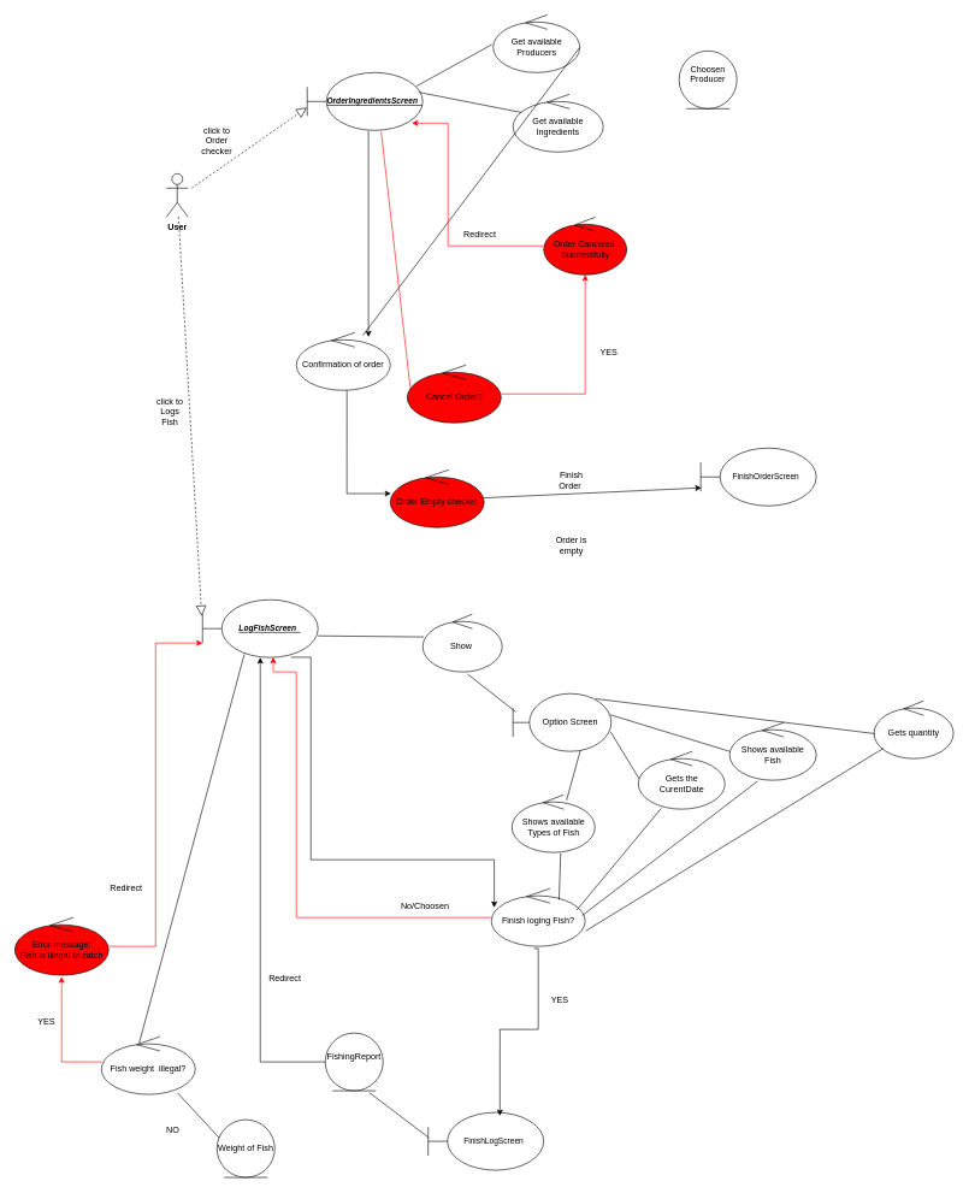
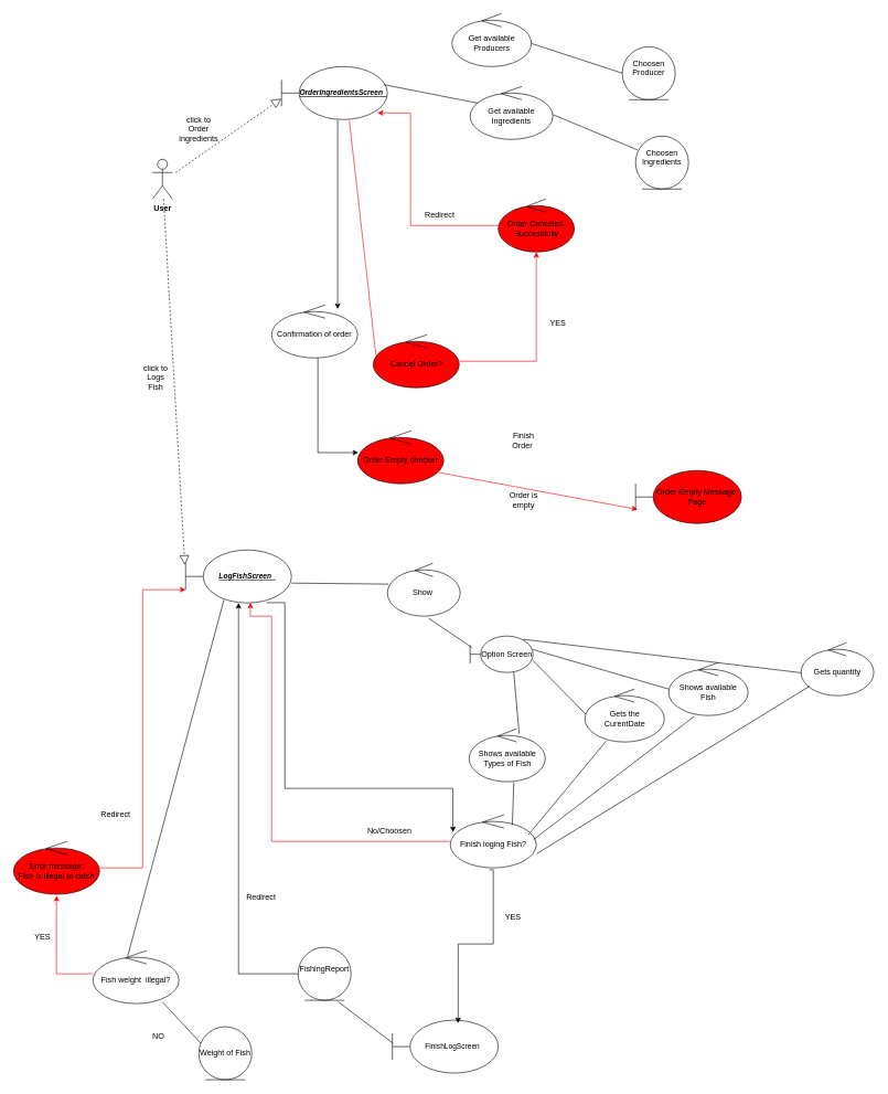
- <mxCell id="7" value="" style="endArrow=none;html=1;rounded=0;exitX=0.948;exitY=0.233;exitDx=0;exitDy=0;exitPerimeter=0;entryX=-0.014;entryY=0.513;entryDx=0;entryDy=0;entryPerimeter=0;" parent="1" source="3" target="5" edge="1"><mxGeometry width="50" height="50" relative="1" as="geometry"><mxPoint x="280" y="280" as="sourcePoint" /><mxPoint x="420" y="160" as="targetPoint" /></mxGeometry></mxCell>
- <mxCell id="4" value="click to Order checker" style="text;html=1;align=center;verticalAlign=middle;whiteSpace=wrap;rounded=0;" parent="1" vertex="1"><mxGeometry x="270" y="180" width="60" height="30" as="geometry" /></mxCell>
+ <mxCell id="4" value="click to Order ingredients" style="text;html=1;align=center;verticalAlign=middle;whiteSpace=wrap;rounded=0;" parent="1" vertex="1"><mxGeometry x="270" y="180" width="60" height="30" as="geometry" /></mxCell>
+ <mxCell id="36" value="" style="endArrow=none;html=1;rounded=0;exitX=1.003;exitY=0.533;exitDx=0;exitDy=0;exitPerimeter=0;entryX=0.042;entryY=0.263;entryDx=0;entryDy=0;entryPerimeter=0;" parent="1" source="6" target="10" edge="1"><mxGeometry width="50" height="50" relative="1" as="geometry"><mxPoint x="794.99" y="400" as="sourcePoint" /><mxPoint x="950" y="215" as="targetPoint" /></mxGeometry></mxCell>
+ <mxCell id="10" value="Choosen&lt;br&gt;Ingredients&lt;div&gt;&lt;br/&gt;&lt;/div&gt;" style="ellipse;shape=umlEntity;whiteSpace=wrap;html=1;" parent="1" vertex="1"><mxGeometry x="960" y="205" width="80" height="80" as="geometry" /></mxCell>
- <mxCell id="9" value="" style="endArrow=none;html=1;rounded=0;exitX=1;exitY=0.563;exitDx=0;exitDy=0;exitPerimeter=0;" parent="1" source="5" target="12" edge="1"><mxGeometry width="50" height="50" relative="1" as="geometry"><mxPoint x="810" y="200" as="sourcePoint" /><mxPoint x="915" y="250" as="targetPoint" /></mxGeometry></mxCell>
+ <mxCell id="9" value="" style="endArrow=none;html=1;rounded=0;exitX=1;exitY=0.563;exitDx=0;exitDy=0;exitPerimeter=0;entryX=0;entryY=0.5;entryDx=0;entryDy=0;" parent="1" source="5" target="8" edge="1"><mxGeometry width="50" height="50" relative="1" as="geometry"><mxPoint x="810" y="200" as="sourcePoint" /><mxPoint x="915" y="250" as="targetPoint" /></mxGeometry></mxCell>
- <mxCell id="11" value="&lt;font style=&quot;font-size: 11px;&quot;&gt;FinishOrderScreen&amp;nbsp;&amp;nbsp;&lt;/font&gt;" style="shape=umlBoundary;whiteSpace=wrap;html=1;" parent="1" vertex="1"><mxGeometry x="970" y="620" width="160" height="80" as="geometry" /></mxCell>
- <mxCell id="66" style="rounded=0;orthogonalLoop=1;jettySize=auto;html=1;exitX=0.995;exitY=0.487;exitDx=0;exitDy=0;exitPerimeter=0;entryX=0.005;entryY=0.688;entryDx=0;entryDy=0;entryPerimeter=0;strokeColor=default;" parent="1" source="64" target="11" edge="1"><mxGeometry relative="1" as="geometry"><mxPoint x="890" y="740" as="sourcePoint" /><mxPoint x="964" y="887" as="targetPoint" /></mxGeometry></mxCell>
+ <mxCell id="68" style="rounded=0;orthogonalLoop=1;jettySize=auto;html=1;exitX=0.942;exitY=0.788;exitDx=0;exitDy=0;exitPerimeter=0;entryX=0.018;entryY=0.734;entryDx=0;entryDy=0;entryPerimeter=0;strokeColor=light-dark(#FF0000,#CC0000);" parent="1" source="64" target="69" edge="1"><mxGeometry relative="1" as="geometry"><mxPoint x="910" y="830" as="sourcePoint" /><mxPoint x="940" y="770" as="targetPoint" /></mxGeometry></mxCell>
+ <mxCell id="69" value="&lt;div&gt;Order Empty Message&amp;nbsp;&lt;/div&gt;&lt;div&gt;Page&lt;/div&gt;" style="shape=umlBoundary;whiteSpace=wrap;html=1;fillColor=light-dark(#FF0000,#CC0000);" parent="1" vertex="1"><mxGeometry x="960" y="710" width="160" height="80" as="geometry" /></mxCell>
- <mxCell id="59" value="Option Screen" style="shape=umlBoundary;whiteSpace=wrap;html=1;" parent="1" vertex="1"><mxGeometry x="710" y="960" width="136" height="80" as="geometry" /></mxCell>
+ <mxCell id="59" value="Option Screen" style="shape=umlBoundary;whiteSpace=wrap;html=1;" parent="1" vertex="1"><mxGeometry x="710" y="960" width="95" height="55" as="geometry" /></mxCell>
